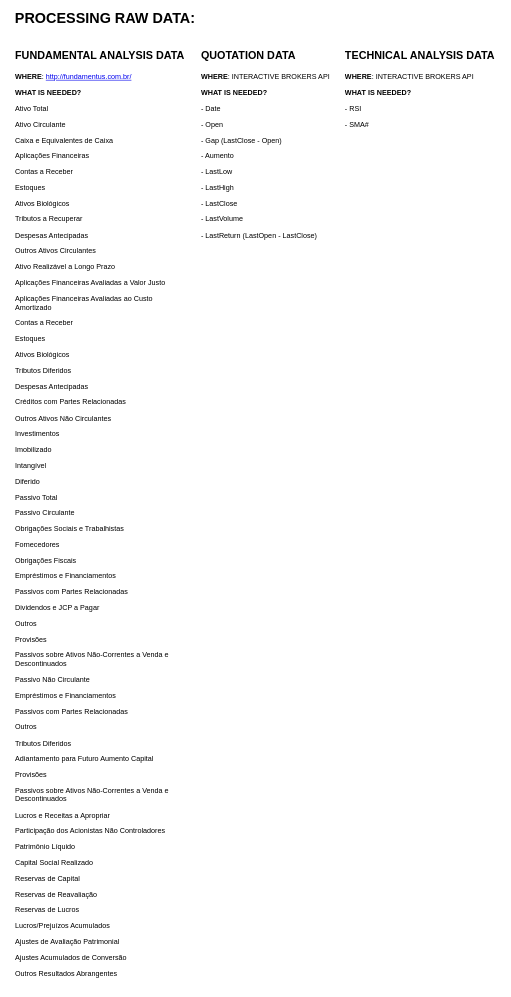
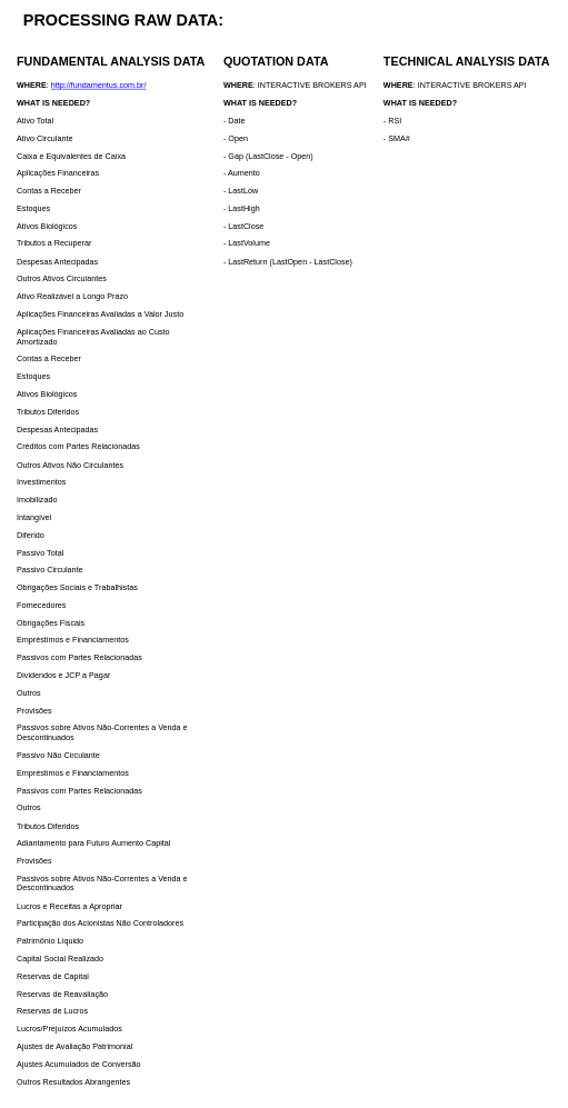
- <mxCell id="2" value="&lt;font style=&quot;font-size: 24px&quot;&gt;&lt;b&gt;PROCESSING RAW DATA:&lt;/b&gt;&lt;/font&gt;" style="text;html=1;strokeColor=none;fillColor=none;align=center;verticalAlign=middle;whiteSpace=wrap;rounded=0;" vertex="1" parent="1"><mxGeometry x="20" y="20" width="310" height="20" as="geometry" /></mxCell>
+ <mxCell id="2" value="&lt;font style=&quot;font-size: 24px&quot;&gt;&lt;b&gt;PROCESSING RAW DATA:&lt;/b&gt;&lt;/font&gt;" style="text;html=1;strokeColor=none;fillColor=none;align=center;verticalAlign=middle;whiteSpace=wrap;rounded=0;" vertex="1" parent="1"><mxGeometry x="30" y="20" width="310" height="20" as="geometry" /></mxCell>
